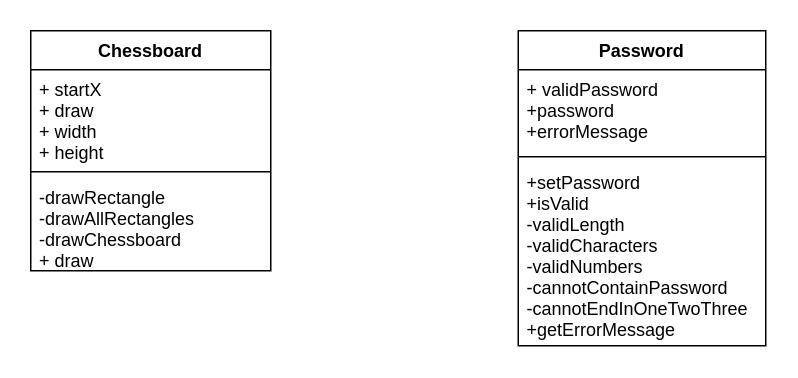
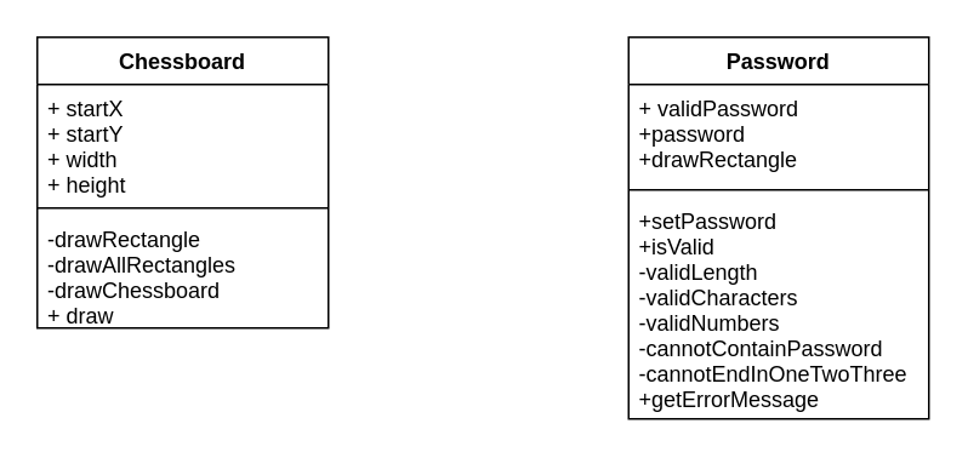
- <mxCell id="3" value="+ startX&#10;+ draw&#10;+ width&#10;+ height" style="text;strokeColor=none;fillColor=none;align=left;verticalAlign=top;spacingLeft=4;spacingRight=4;overflow=hidden;rotatable=0;points=[[0,0.5],[1,0.5]];portConstraint=eastwest;" vertex="1" parent="2"><mxGeometry y="26" width="160" height="64" as="geometry" /></mxCell>
+ <mxCell id="3" value="+ startX&#10;+ startY&#10;+ width&#10;+ height" style="text;strokeColor=none;fillColor=none;align=left;verticalAlign=top;spacingLeft=4;spacingRight=4;overflow=hidden;rotatable=0;points=[[0,0.5],[1,0.5]];portConstraint=eastwest;" vertex="1" parent="2"><mxGeometry y="26" width="160" height="64" as="geometry" /></mxCell>
- <mxCell id="7" value="+ validPassword&#10;+password&#10;+errorMessage&#10;" style="text;strokeColor=none;fillColor=none;align=left;verticalAlign=top;spacingLeft=4;spacingRight=4;overflow=hidden;rotatable=0;points=[[0,0.5],[1,0.5]];portConstraint=eastwest;" vertex="1" parent="6"><mxGeometry y="26" width="165" height="54" as="geometry" /></mxCell>
+ <mxCell id="7" value="+ validPassword&#10;+password&#10;+drawRectangle&#10;" style="text;strokeColor=none;fillColor=none;align=left;verticalAlign=top;spacingLeft=4;spacingRight=4;overflow=hidden;rotatable=0;points=[[0,0.5],[1,0.5]];portConstraint=eastwest;" vertex="1" parent="6"><mxGeometry y="26" width="165" height="54" as="geometry" /></mxCell>
